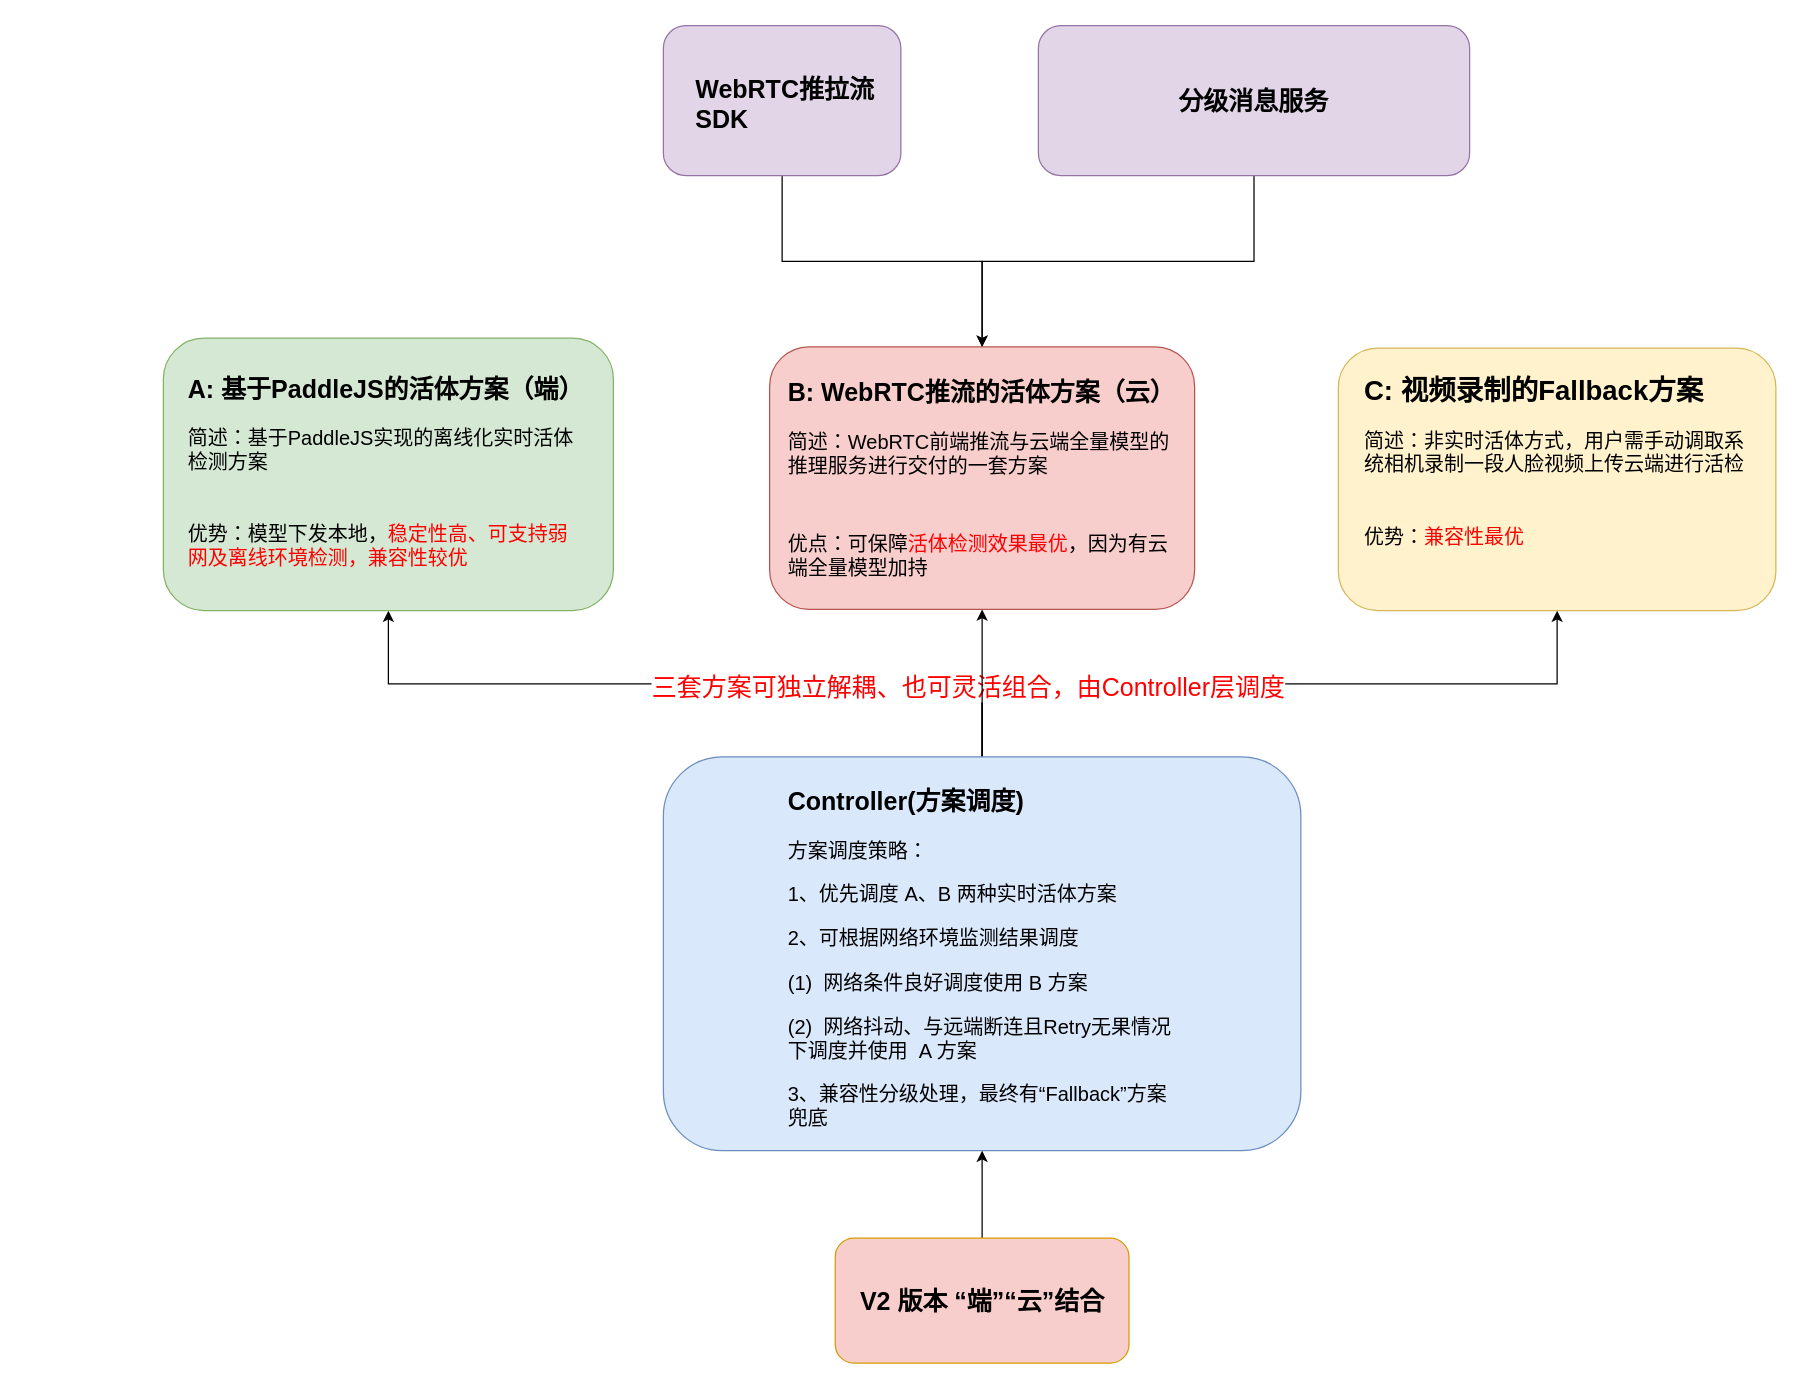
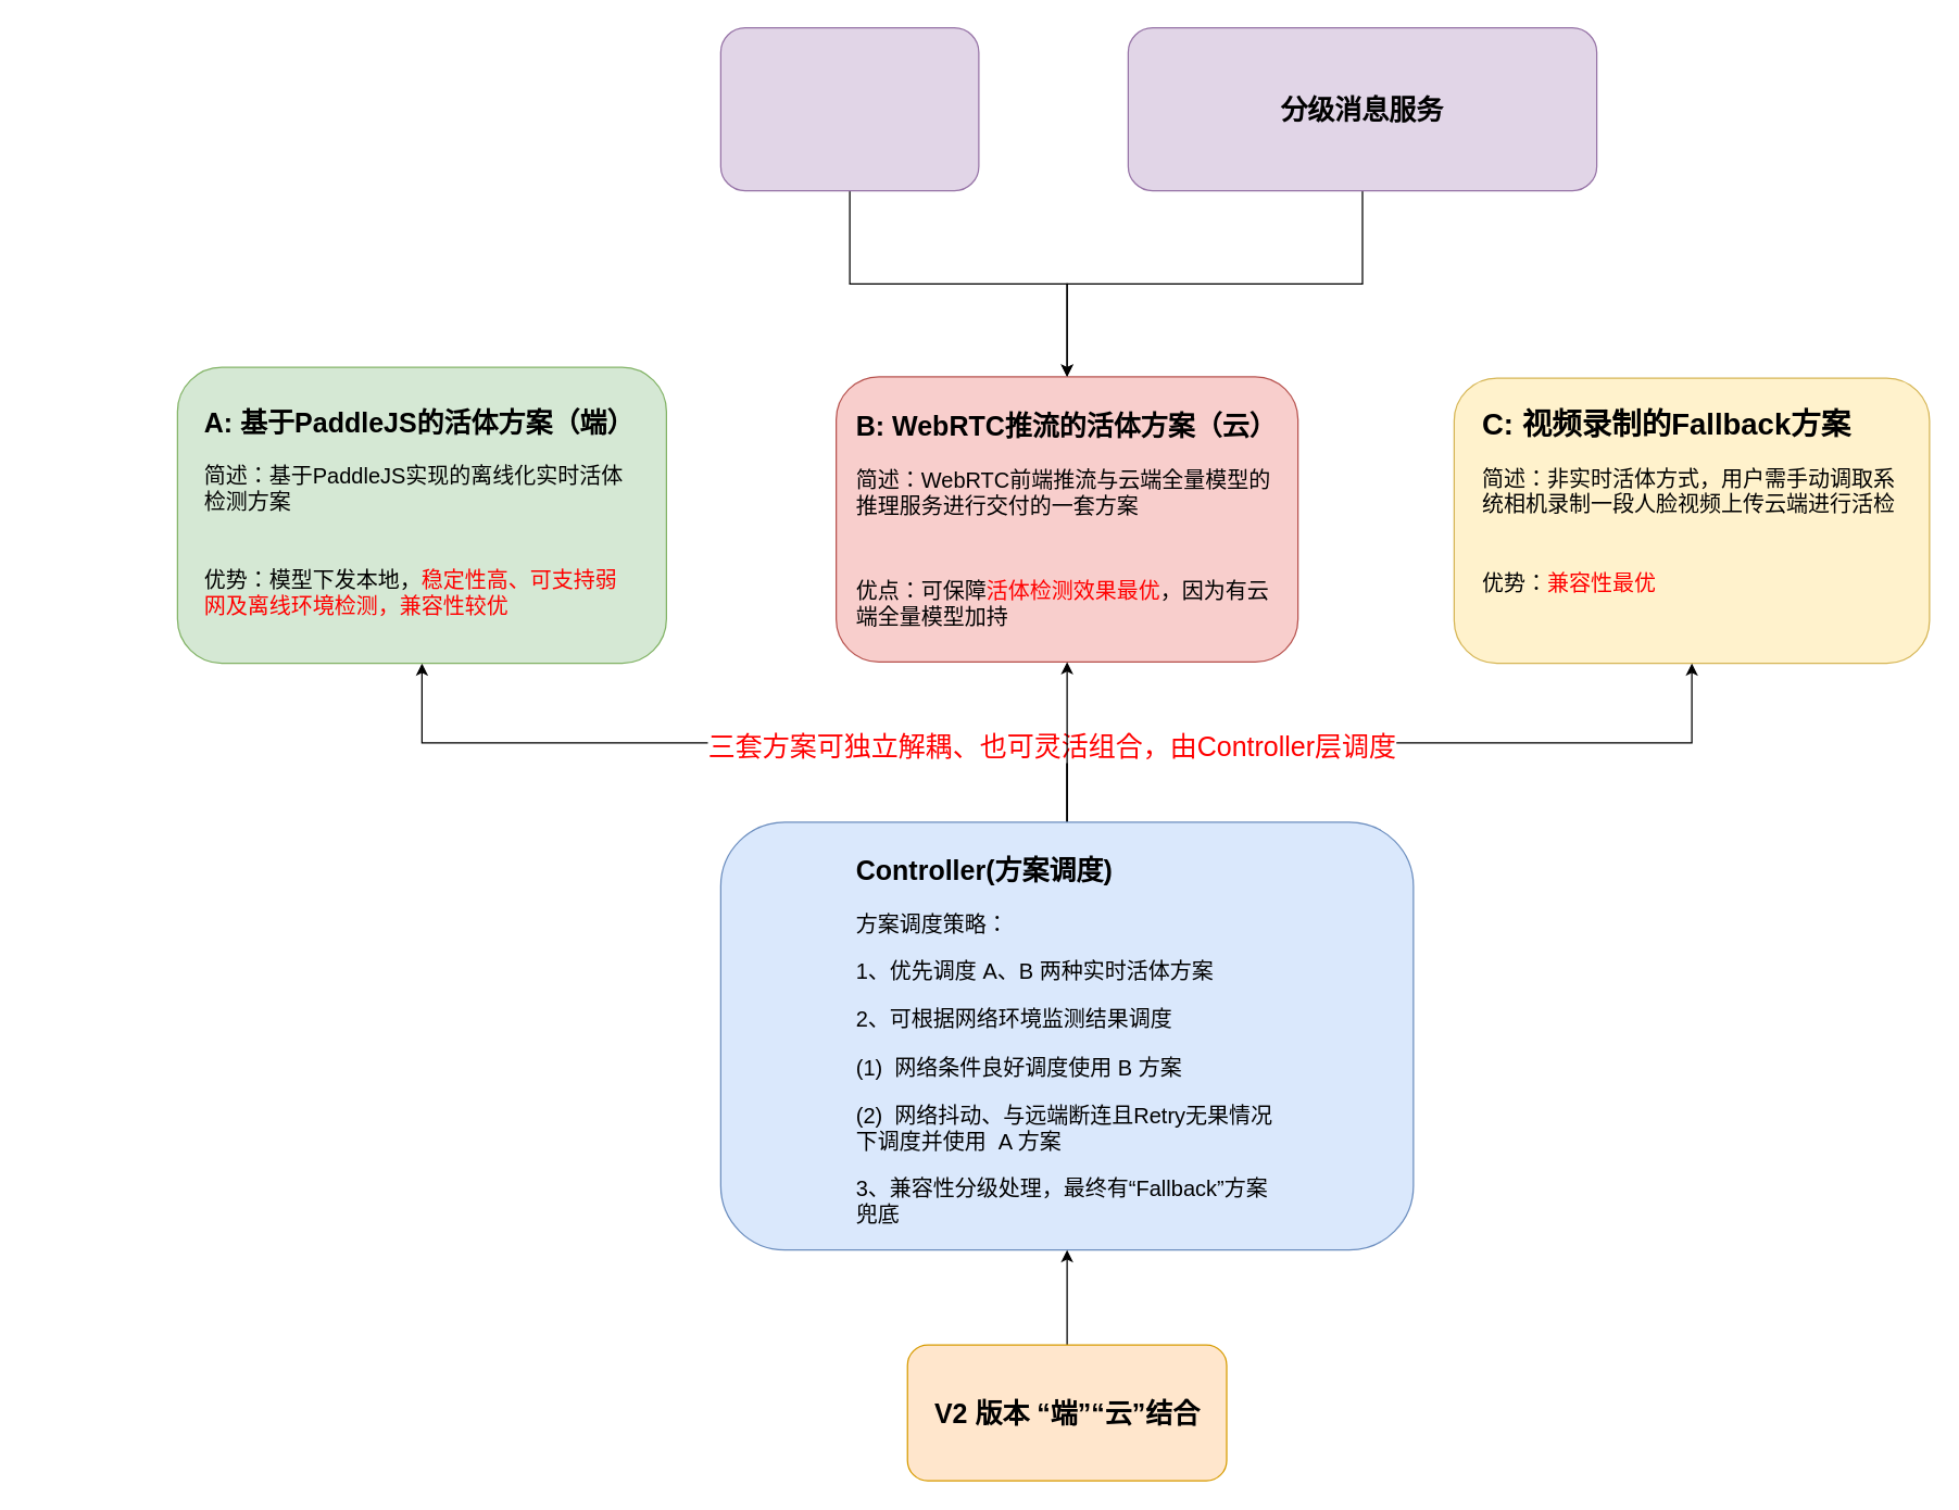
- <mxCell id="20" value="&lt;h1 style=&quot;font-size: 20px;&quot;&gt;WebRTC推拉流SDK&lt;/h1&gt;" style="text;html=1;strokeColor=none;fillColor=none;spacing=5;spacingTop=-20;whiteSpace=wrap;overflow=hidden;rounded=0;dashed=1;opacity=0;" vertex="1" parent="1"><mxGeometry x="551" y="56" width="170" height="50" as="geometry" /></mxCell>
- <mxCell id="22" value="&lt;h1 style=&quot;text-align: left;&quot;&gt;&lt;span style=&quot;font-size: 20px;&quot;&gt;V2 版本 “端”“云”结合&lt;/span&gt;&lt;/h1&gt;" style="rounded=1;whiteSpace=wrap;html=1;fillColor=#f8cecc;strokeColor=#d79b00;" vertex="1" parent="1"><mxGeometry x="667.5" y="990" width="235" height="100" as="geometry" /></mxCell>
+ <mxCell id="22" value="&lt;h1 style=&quot;text-align: left;&quot;&gt;&lt;span style=&quot;font-size: 20px;&quot;&gt;V2 版本 “端”“云”结合&lt;/span&gt;&lt;/h1&gt;" style="rounded=1;whiteSpace=wrap;html=1;fillColor=#ffe6cc;strokeColor=#d79b00;" vertex="1" parent="1"><mxGeometry x="667.5" y="990" width="235" height="100" as="geometry" /></mxCell>
